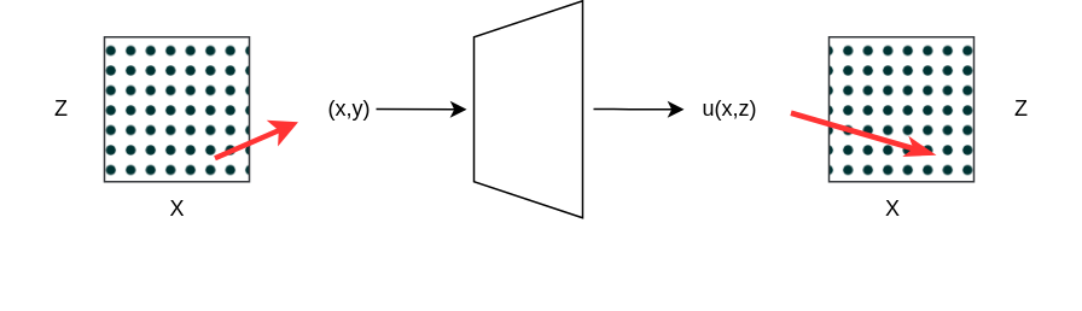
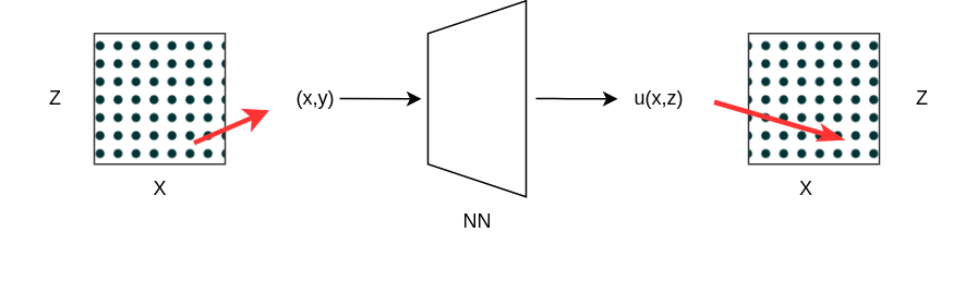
+ <mxCell id="8" value="NN" style="text;html=1;align=center;verticalAlign=middle;resizable=0;points=[];autosize=1;strokeColor=none;fillColor=none;" parent="1" vertex="1"><mxGeometry x="271" y="120" width="40" height="30" as="geometry" /></mxCell>
